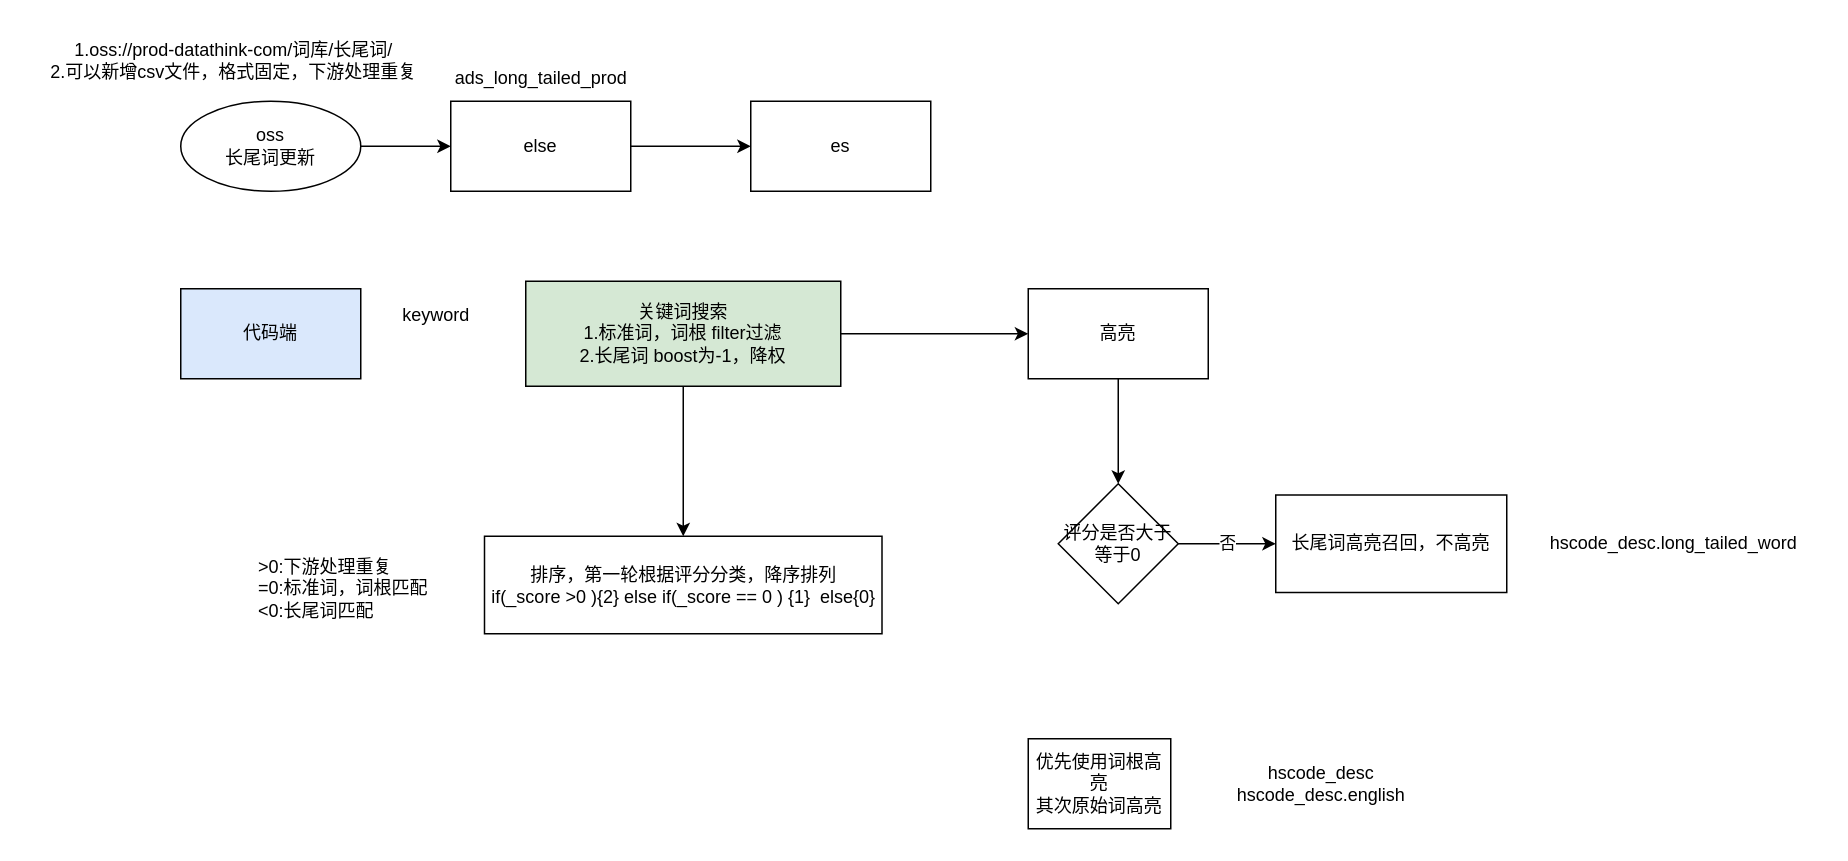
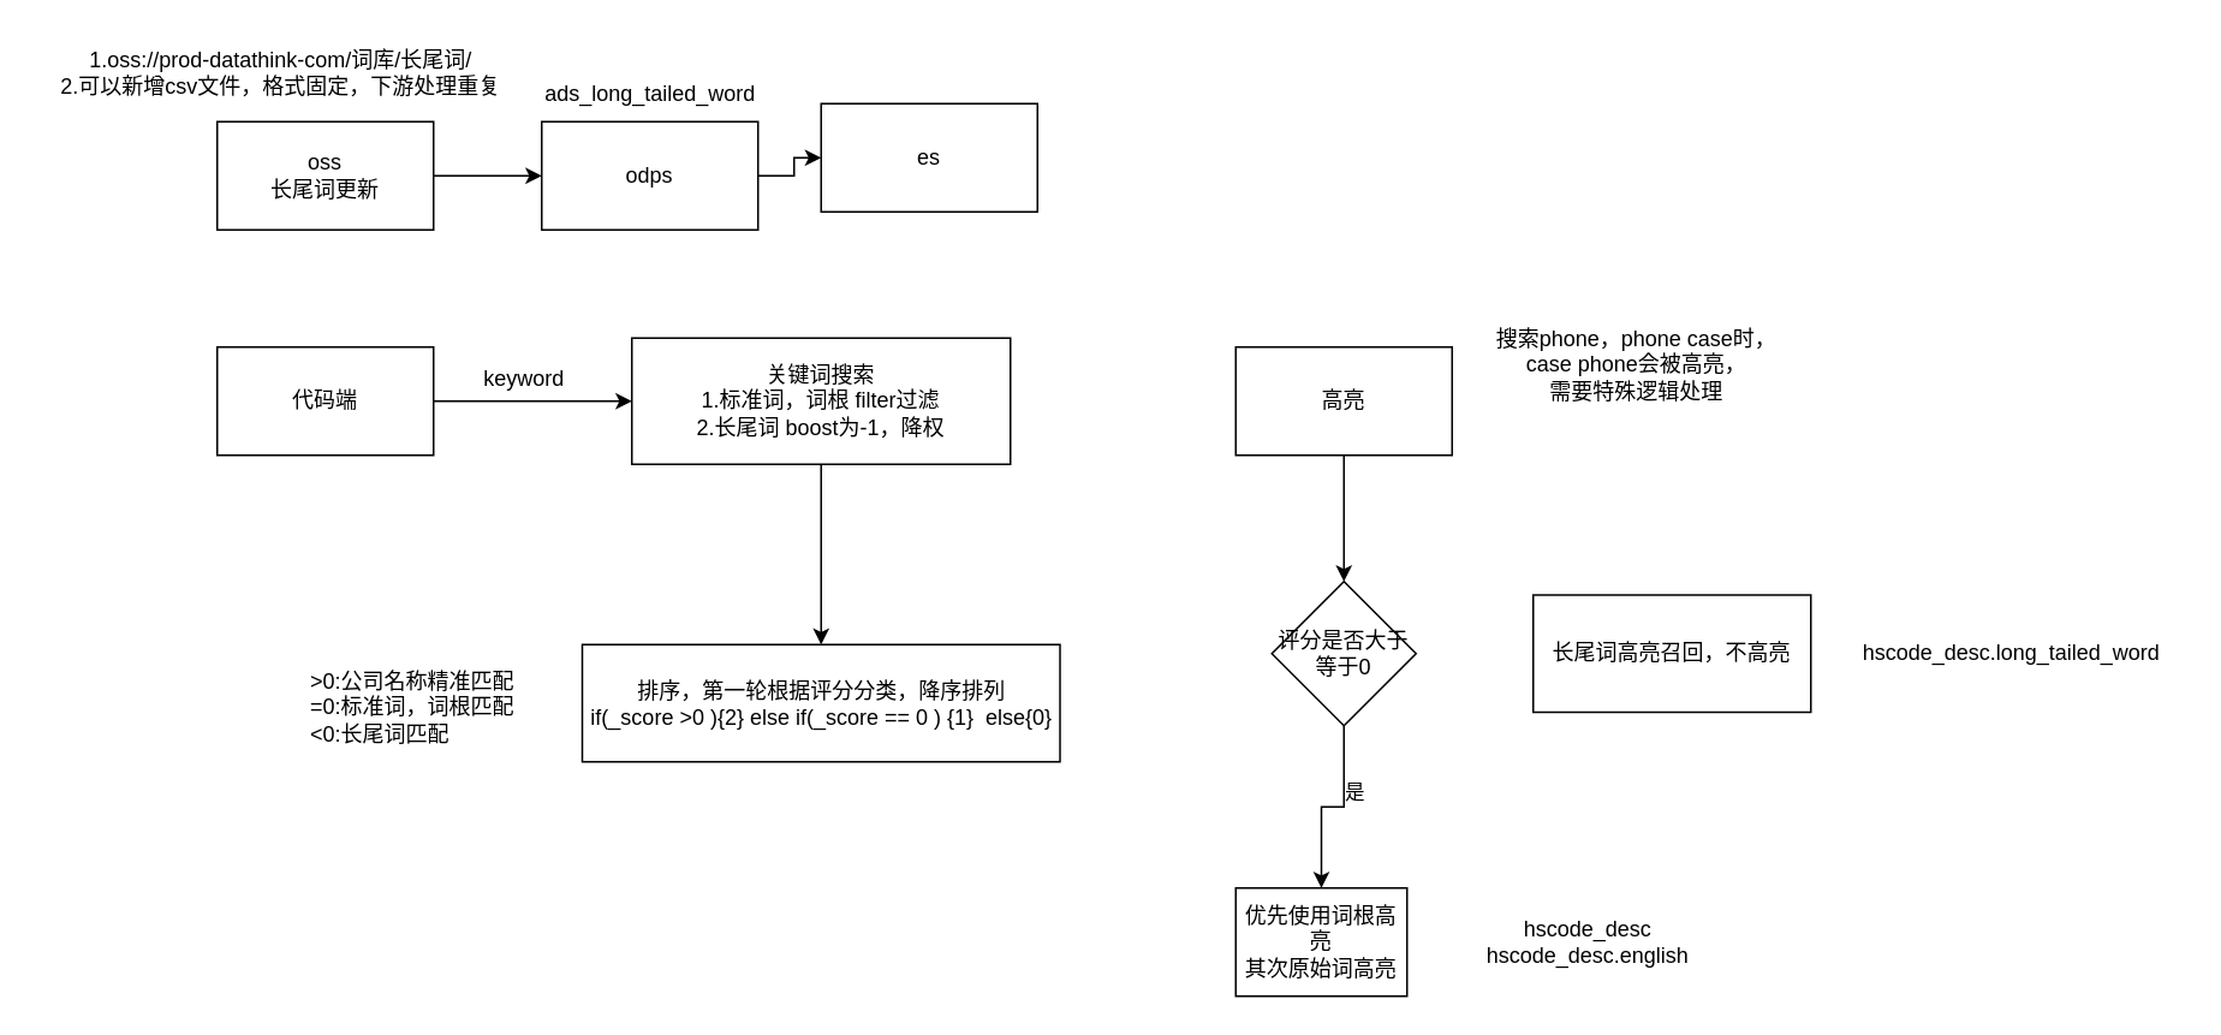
- <mxCell id="7" value="ads_long_tailed_prod" style="text;html=1;align=center;verticalAlign=middle;resizable=0;points=[];autosize=1;strokeColor=none;fillColor=none;" vertex="1" parent="1"><mxGeometry x="290" y="37" width="140" height="30" as="geometry" /></mxCell>
+ <mxCell id="7" value="ads_long_tailed_word" style="text;html=1;align=center;verticalAlign=middle;resizable=0;points=[];autosize=1;strokeColor=none;fillColor=none;" vertex="1" parent="1"><mxGeometry x="290" y="37" width="140" height="30" as="geometry" /></mxCell>
- <mxCell id="3" value="oss&lt;br&gt;长尾词更新" style="ellipse;whiteSpace=wrap;html=1;" vertex="1" parent="1"><mxGeometry x="120" y="67" width="120" height="60" as="geometry" /></mxCell>
+ <mxCell id="3" value="oss&lt;br&gt;长尾词更新" style="rounded=0;whiteSpace=wrap;html=1;" vertex="1" parent="1"><mxGeometry x="120" y="67" width="120" height="60" as="geometry" /></mxCell>
- <mxCell id="5" value="else" style="rounded=0;whiteSpace=wrap;html=1;" vertex="1" parent="1"><mxGeometry x="300" y="67" width="120" height="60" as="geometry" /></mxCell>
+ <mxCell id="5" value="odps" style="rounded=0;whiteSpace=wrap;html=1;" vertex="1" parent="1"><mxGeometry x="300" y="67" width="120" height="60" as="geometry" /></mxCell>
- <mxCell id="6" value="es" style="rounded=0;whiteSpace=wrap;html=1;" vertex="1" parent="1"><mxGeometry x="500" y="67" width="120" height="60" as="geometry" /></mxCell>
+ <mxCell id="6" value="es" style="rounded=0;whiteSpace=wrap;html=1;" vertex="1" parent="1"><mxGeometry x="455" y="57" width="120" height="60" as="geometry" /></mxCell>
+ <mxCell id="25" value="搜索phone，phone case时， &lt;br&gt;case phone会被高亮，&lt;br&gt;需要特殊逻辑处理" style="text;html=1;align=center;verticalAlign=middle;resizable=0;points=[];autosize=1;strokeColor=none;fillColor=none;" vertex="1" parent="1"><mxGeometry x="817" y="172" width="180" height="60" as="geometry" /></mxCell>
- <mxCell id="10" value="代码端" style="rounded=0;whiteSpace=wrap;html=1;fillColor=#dae8fc;" vertex="1" parent="1"><mxGeometry x="120" y="192" width="120" height="60" as="geometry" /></mxCell>
+ <mxCell id="10" value="代码端" style="rounded=0;whiteSpace=wrap;html=1;" vertex="1" parent="1"><mxGeometry x="120" y="192" width="120" height="60" as="geometry" /></mxCell>
+ <mxCell id="9" style="edgeStyle=orthogonalEdgeStyle;rounded=0;orthogonalLoop=1;jettySize=auto;html=1;" edge="1" parent="1" source="10" target="13"><mxGeometry relative="1" as="geometry" /></mxCell>
- <mxCell id="13" value="关键词搜索&lt;br&gt;1.标准词，词根 filter过滤&lt;br&gt;2.长尾词 boost为-1，降权" style="rounded=0;whiteSpace=wrap;html=1;fillColor=#d5e8d4;" vertex="1" parent="1"><mxGeometry x="350" y="187" width="210" height="70" as="geometry" /></mxCell>
+ <mxCell id="13" value="关键词搜索&lt;br&gt;1.标准词，词根 filter过滤&lt;br&gt;2.长尾词 boost为-1，降权" style="rounded=0;whiteSpace=wrap;html=1;" vertex="1" parent="1"><mxGeometry x="350" y="187" width="210" height="70" as="geometry" /></mxCell>
- <mxCell id="11" value="" style="edgeStyle=orthogonalEdgeStyle;rounded=0;orthogonalLoop=1;jettySize=auto;html=1;" edge="1" parent="1" source="13" target="16"><mxGeometry relative="1" as="geometry" /></mxCell>
- <mxCell id="19" value="否" style="edgeStyle=orthogonalEdgeStyle;rounded=0;orthogonalLoop=1;jettySize=auto;html=1;" edge="1" parent="1" source="20" target="22"><mxGeometry relative="1" as="geometry" /></mxCell>
- <mxCell id="24" value="&amp;gt;0:下游处理重复&lt;br&gt;=0:标准词，词根匹配&lt;br&gt;&amp;lt;0:长尾词匹配" style="text;html=1;align=left;verticalAlign=middle;resizable=0;points=[];autosize=1;strokeColor=none;fillColor=none;" vertex="1" parent="1"><mxGeometry x="170" y="362" width="140" height="60" as="geometry" /></mxCell>
+ <mxCell id="24" value="&amp;gt;0:公司名称精准匹配&lt;br&gt;=0:标准词，词根匹配&lt;br&gt;&amp;lt;0:长尾词匹配" style="text;html=1;align=left;verticalAlign=middle;resizable=0;points=[];autosize=1;strokeColor=none;fillColor=none;" vertex="1" parent="1"><mxGeometry x="170" y="362" width="140" height="60" as="geometry" /></mxCell>
+ <mxCell id="17" value="" style="edgeStyle=orthogonalEdgeStyle;rounded=0;orthogonalLoop=1;jettySize=auto;html=1;" edge="1" parent="1" source="20" target="21"><mxGeometry relative="1" as="geometry" /></mxCell>
+ <mxCell id="18" value="是" style="edgeLabel;html=1;align=center;verticalAlign=middle;resizable=0;points=[];" vertex="1" connectable="0" parent="17"><mxGeometry x="-0.289" y="5" relative="1" as="geometry"><mxPoint as="offset" /></mxGeometry></mxCell>
